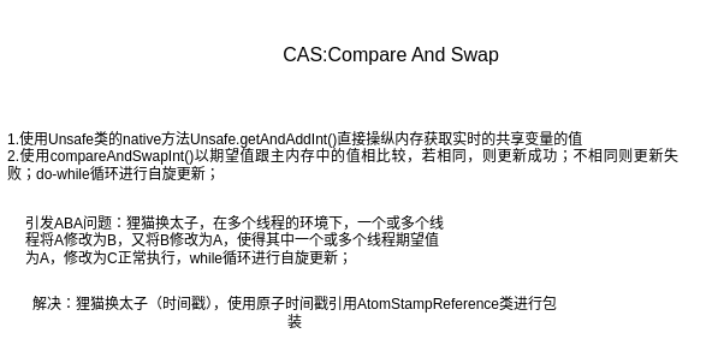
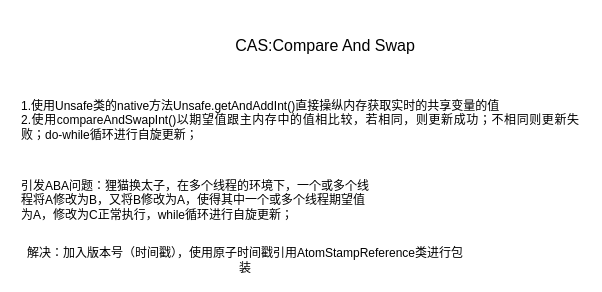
- <mxCell id="3" value="&lt;div align=&quot;justify&quot;&gt;1.使用Unsafe类的native方法Unsafe.getAndAddInt()直接操纵内存获取实时的共享变量的值&lt;/div&gt;&lt;div align=&quot;justify&quot;&gt;2.使用compareAndSwapInt()以期望值跟主内存中的值相比较，若相同，则更新成功；不相同则更新失败；do-while循环进行自旋更新；&lt;/div&gt;" style="text;html=1;strokeColor=none;fillColor=none;align=center;verticalAlign=middle;whiteSpace=wrap;rounded=0;" parent="1" vertex="1"><mxGeometry x="5" y="100" width="560" height="60" as="geometry" /></mxCell>
+ <mxCell id="3" value="&lt;div align=&quot;justify&quot;&gt;1.使用Unsafe类的native方法Unsafe.getAndAddInt()直接操纵内存获取实时的共享变量的值&lt;/div&gt;&lt;div align=&quot;justify&quot;&gt;2.使用compareAndSwapInt()以期望值跟主内存中的值相比较，若相同，则更新成功；不相同则更新失败；do-while循环进行自旋更新；&lt;/div&gt;" style="text;html=1;strokeColor=none;fillColor=none;align=center;verticalAlign=middle;whiteSpace=wrap;rounded=0;" parent="1" vertex="1"><mxGeometry x="20" y="90" width="560" height="60" as="geometry" /></mxCell>
- <mxCell id="5" value="解决：狸猫换太子（时间戳），使用原子时间戳引用AtomStampReference类进行包装" style="text;html=1;strokeColor=none;fillColor=none;align=center;verticalAlign=middle;whiteSpace=wrap;rounded=0;" parent="1" vertex="1"><mxGeometry x="20" y="250" width="450" height="20" as="geometry" /></mxCell>
+ <mxCell id="5" value="解决：加入版本号（时间戳），使用原子时间戳引用AtomStampReference类进行包装" style="text;html=1;strokeColor=none;fillColor=none;align=center;verticalAlign=middle;whiteSpace=wrap;rounded=0;" parent="1" vertex="1"><mxGeometry x="20" y="250" width="450" height="20" as="geometry" /></mxCell>
